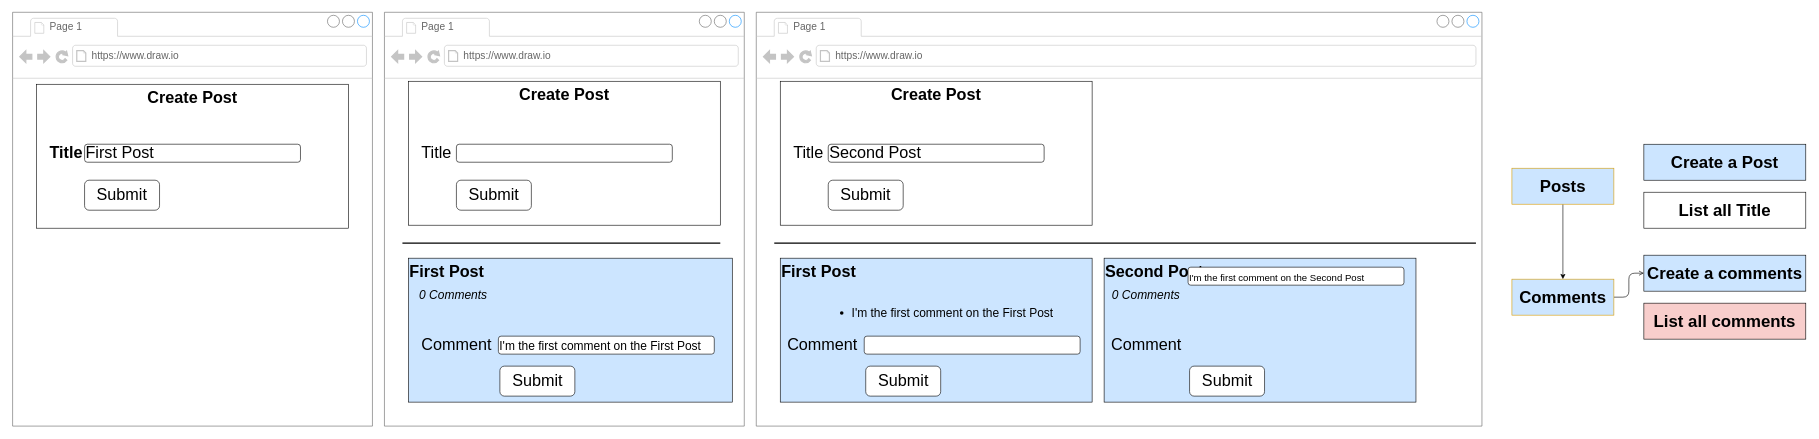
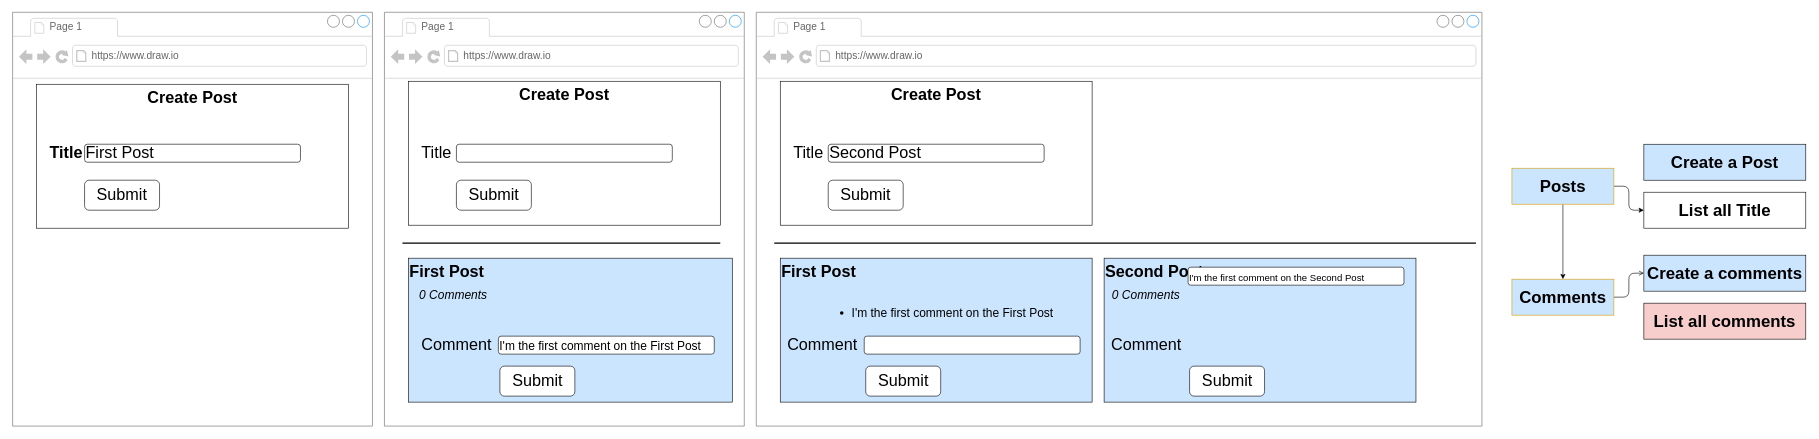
+ <mxCell id="41" style="edgeStyle=orthogonalEdgeStyle;rounded=1;jumpStyle=none;orthogonalLoop=1;jettySize=auto;html=1;exitX=1;exitY=0.5;exitDx=0;exitDy=0;entryX=0;entryY=0.5;entryDx=0;entryDy=0;fontSize=28;" edge="1" parent="1" source="42" target="44"><mxGeometry relative="1" as="geometry" /></mxCell>
